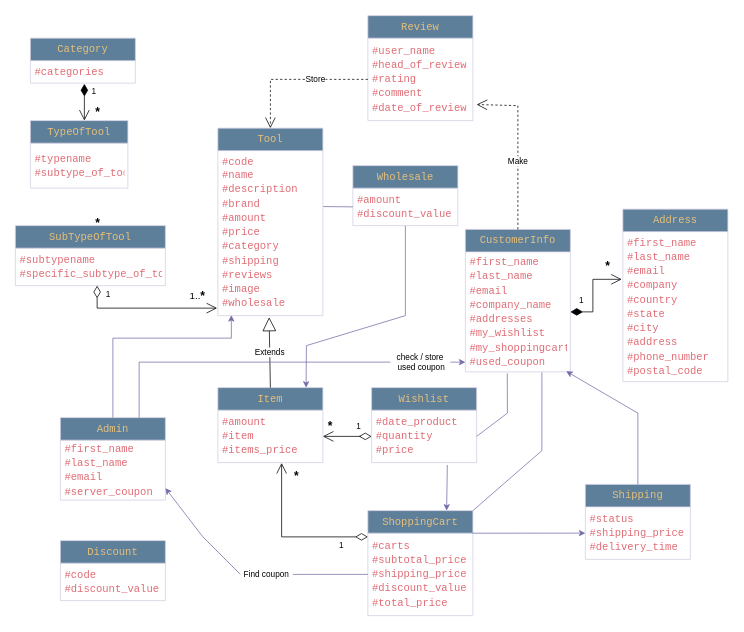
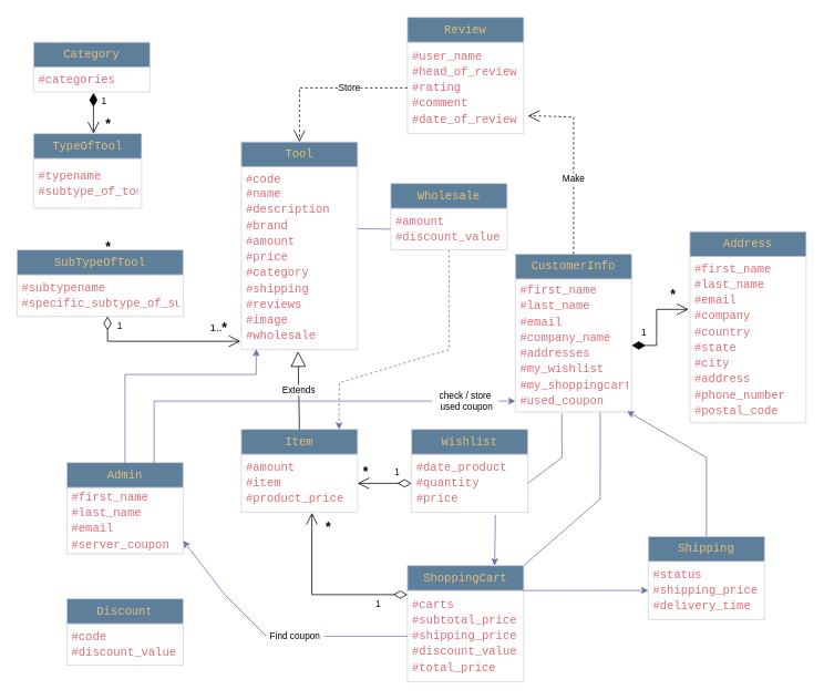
- <mxCell id="12" value="&lt;div style=&quot;font-family: Consolas, &amp;quot;Courier New&amp;quot;, monospace; font-size: 14px; line-height: 19px;&quot;&gt;&lt;div style=&quot;&quot;&gt;&lt;font color=&quot;#e06c75&quot;&gt;#subtypename&lt;/font&gt;&lt;/div&gt;&lt;div style=&quot;&quot;&gt;&lt;font color=&quot;#e06c75&quot;&gt;#specific_subtype_of_tool&lt;/font&gt;&lt;/div&gt;&lt;/div&gt;" style="text;strokeColor=none;fillColor=none;align=left;verticalAlign=middle;spacingLeft=4;spacingRight=4;overflow=hidden;points=[[0,0.5],[1,0.5]];portConstraint=eastwest;rotatable=0;whiteSpace=wrap;html=1;labelBackgroundColor=none;fontColor=#1A1A1A;" vertex="1" parent="11"><mxGeometry y="30" width="200" height="50" as="geometry" /></mxCell>
+ <mxCell id="12" value="&lt;div style=&quot;font-family: Consolas, &amp;quot;Courier New&amp;quot;, monospace; font-size: 14px; line-height: 19px;&quot;&gt;&lt;div style=&quot;&quot;&gt;&lt;font color=&quot;#e06c75&quot;&gt;#subtypename&lt;/font&gt;&lt;/div&gt;&lt;div style=&quot;&quot;&gt;&lt;font color=&quot;#e06c75&quot;&gt;#specific_subtype_of_subtotal&lt;/font&gt;&lt;/div&gt;&lt;/div&gt;" style="text;strokeColor=none;fillColor=none;align=left;verticalAlign=middle;spacingLeft=4;spacingRight=4;overflow=hidden;points=[[0,0.5],[1,0.5]];portConstraint=eastwest;rotatable=0;whiteSpace=wrap;html=1;labelBackgroundColor=none;fontColor=#1A1A1A;" vertex="1" parent="11"><mxGeometry y="30" width="200" height="50" as="geometry" /></mxCell>
- <mxCell id="37" value="" style="endArrow=classic;html=1;rounded=0;labelBackgroundColor=none;strokeColor=#736CA8;fontColor=default;exitX=0.5;exitY=1.007;exitDx=0;exitDy=0;exitPerimeter=0;entryX=0.84;entryY=0.001;entryDx=0;entryDy=0;entryPerimeter=0;" edge="1" parent="1" source="28" target="19"><mxGeometry width="50" height="50" relative="1" as="geometry"><mxPoint x="559.5" y="569.5" as="sourcePoint" /><mxPoint x="510" y="510" as="targetPoint" /><Array as="points"><mxPoint x="540" y="420" /><mxPoint x="408" y="460" /></Array></mxGeometry></mxCell>
+ <mxCell id="37" value="" style="endArrow=classic;html=1;rounded=0;labelBackgroundColor=none;strokeColor=#736CA8;fontColor=default;exitX=0.5;exitY=1.007;exitDx=0;exitDy=0;exitPerimeter=0;entryX=0.84;entryY=0.001;entryDx=0;entryDy=0;entryPerimeter=0;dashed=1;" edge="1" parent="1" source="28" target="19"><mxGeometry width="50" height="50" relative="1" as="geometry"><mxPoint x="559.5" y="569.5" as="sourcePoint" /><mxPoint x="510" y="510" as="targetPoint" /><Array as="points"><mxPoint x="540" y="420" /><mxPoint x="408" y="460" /></Array></mxGeometry></mxCell>
- <mxCell id="20" value="&lt;div style=&quot;font-family: Consolas, &amp;quot;Courier New&amp;quot;, monospace; font-size: 14px; line-height: 19px;&quot;&gt;&lt;div style=&quot;line-height: 19px;&quot;&gt;&lt;div style=&quot;color: rgb(171, 178, 191);&quot;&gt;&lt;div style=&quot;line-height: 19px;&quot;&gt;&lt;div&gt;&lt;span style=&quot;color: #e06c75;&quot;&gt;#amount&lt;/span&gt;&lt;/div&gt;&lt;div&gt;&lt;span style=&quot;color: rgb(224, 108, 117);&quot;&gt;#item&lt;/span&gt;&lt;/div&gt;&lt;div&gt;&lt;span style=&quot;color: rgb(224, 108, 117);&quot;&gt;#items_price&lt;/span&gt;&lt;/div&gt;&lt;/div&gt;&lt;/div&gt;&lt;/div&gt;&lt;/div&gt;" style="text;strokeColor=none;fillColor=none;align=left;verticalAlign=middle;spacingLeft=4;spacingRight=4;overflow=hidden;points=[[0,0.5],[1,0.5]];portConstraint=eastwest;rotatable=0;whiteSpace=wrap;html=1;labelBackgroundColor=none;fontColor=#1A1A1A;" vertex="1" parent="19"><mxGeometry y="30" width="140" height="70" as="geometry" /></mxCell>
+ <mxCell id="20" value="&lt;div style=&quot;font-family: Consolas, &amp;quot;Courier New&amp;quot;, monospace; font-size: 14px; line-height: 19px;&quot;&gt;&lt;div style=&quot;line-height: 19px;&quot;&gt;&lt;div style=&quot;color: rgb(171, 178, 191);&quot;&gt;&lt;div style=&quot;line-height: 19px;&quot;&gt;&lt;div&gt;&lt;span style=&quot;color: #e06c75;&quot;&gt;#amount&lt;/span&gt;&lt;/div&gt;&lt;div&gt;&lt;span style=&quot;color: rgb(224, 108, 117);&quot;&gt;#item&lt;/span&gt;&lt;/div&gt;&lt;div&gt;&lt;span style=&quot;color: rgb(224, 108, 117);&quot;&gt;#product_price&lt;/span&gt;&lt;/div&gt;&lt;/div&gt;&lt;/div&gt;&lt;/div&gt;&lt;/div&gt;" style="text;strokeColor=none;fillColor=none;align=left;verticalAlign=middle;spacingLeft=4;spacingRight=4;overflow=hidden;points=[[0,0.5],[1,0.5]];portConstraint=eastwest;rotatable=0;whiteSpace=wrap;html=1;labelBackgroundColor=none;fontColor=#1A1A1A;" vertex="1" parent="19"><mxGeometry y="30" width="140" height="70" as="geometry" /></mxCell>
